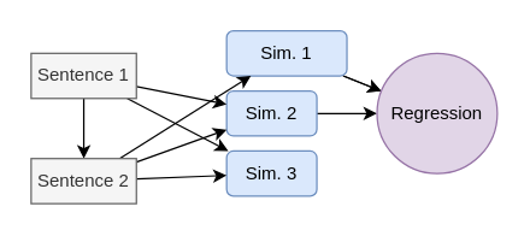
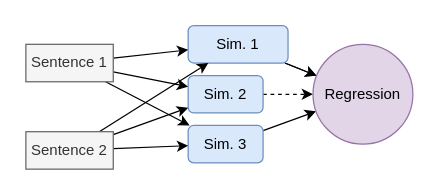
- <mxCell id="5" style="edgeStyle=none;rounded=0;orthogonalLoop=1;jettySize=auto;html=1;" edge="1" parent="1" source="6" target="9"><mxGeometry relative="1" as="geometry" /></mxCell>
+ <mxCell id="5" style="edgeStyle=none;rounded=0;orthogonalLoop=1;jettySize=auto;html=1;dashed=1;" edge="1" parent="1" source="6" target="9"><mxGeometry relative="1" as="geometry" /></mxCell>
- <mxCell id="10" style="edgeStyle=none;rounded=0;orthogonalLoop=1;jettySize=auto;html=1;" edge="1" parent="1" source="13" target="17"><mxGeometry relative="1" as="geometry" /></mxCell>
+ <mxCell id="10" style="edgeStyle=none;rounded=0;orthogonalLoop=1;jettySize=auto;html=1;" edge="1" parent="1" source="13" target="4"><mxGeometry relative="1" as="geometry" /></mxCell>
+ <mxCell id="7" style="edgeStyle=none;rounded=0;orthogonalLoop=1;jettySize=auto;html=1;" edge="1" parent="1" source="8" target="9"><mxGeometry relative="1" as="geometry" /></mxCell>
